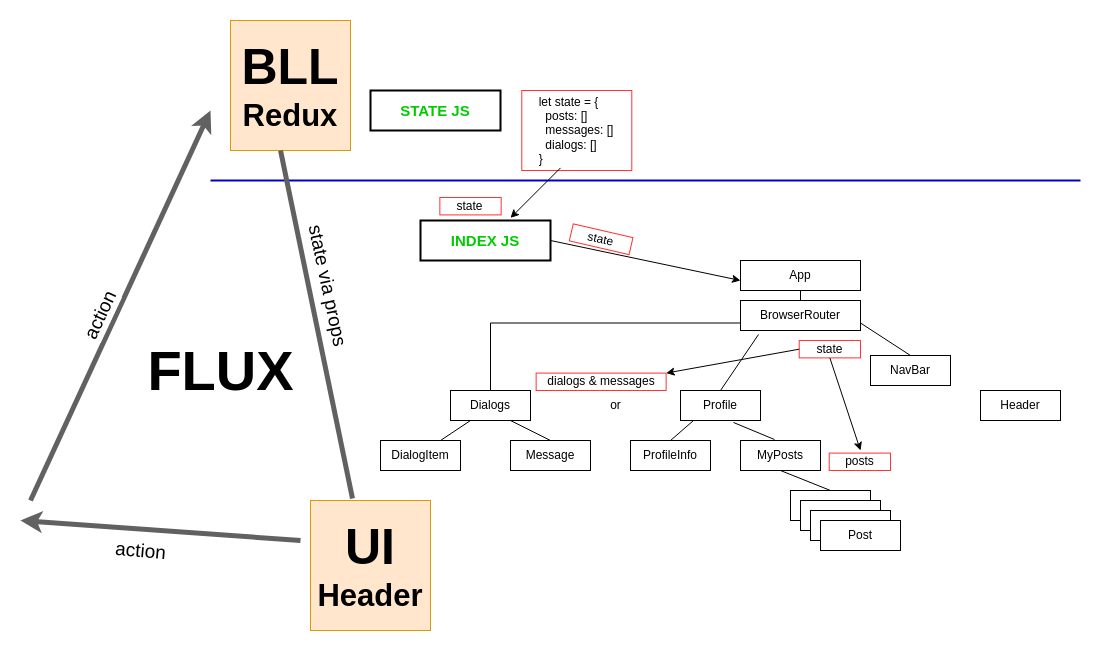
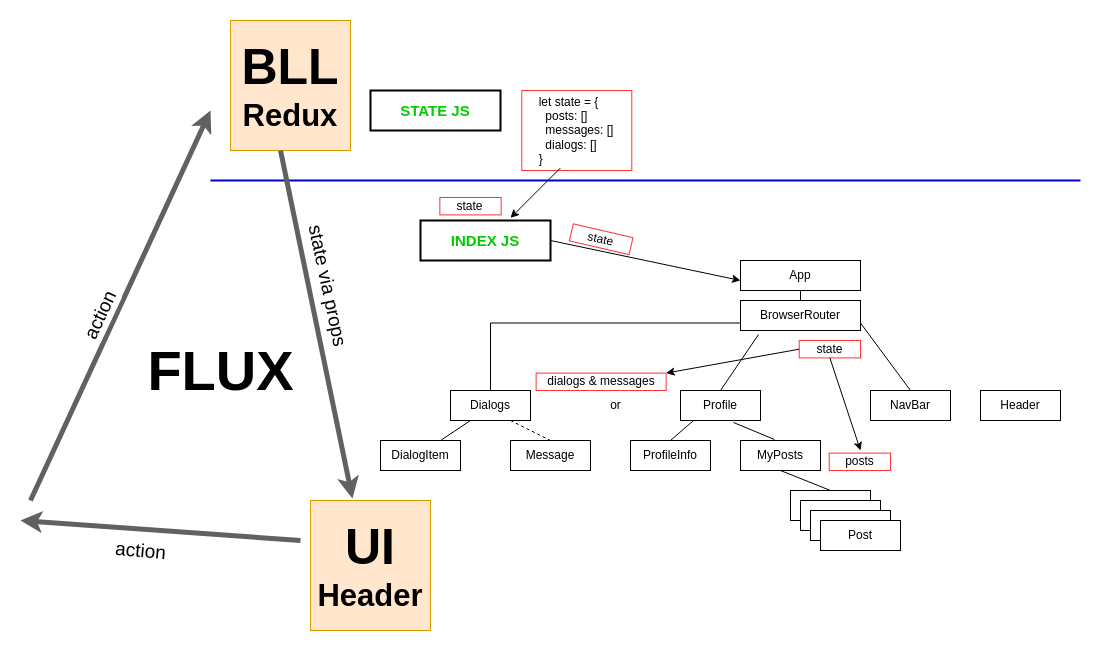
- <mxCell id="24" value="NavBar" style="rounded=0;whiteSpace=wrap;html=1;" parent="1" vertex="1"><mxGeometry x="870" y="355" width="80" height="30" as="geometry" /></mxCell>
+ <mxCell id="24" value="NavBar" style="rounded=0;whiteSpace=wrap;html=1;" parent="1" vertex="1"><mxGeometry x="870" y="390" width="80" height="30" as="geometry" /></mxCell>
- <mxCell id="16" value="" style="endArrow=none;html=1;exitX=0.75;exitY=1;exitDx=0;exitDy=0;entryX=0.5;entryY=0;entryDx=0;entryDy=0;" parent="1" source="7" target="12" edge="1"><mxGeometry width="50" height="50" relative="1" as="geometry"><mxPoint x="580" y="520" as="sourcePoint" /><mxPoint x="630" y="470" as="targetPoint" /></mxGeometry></mxCell>
+ <mxCell id="16" value="" style="endArrow=none;html=1;exitX=0.75;exitY=1;exitDx=0;exitDy=0;entryX=0.5;entryY=0;entryDx=0;entryDy=0;dashed=1;" parent="1" source="7" target="12" edge="1"><mxGeometry width="50" height="50" relative="1" as="geometry"><mxPoint x="580" y="520" as="sourcePoint" /><mxPoint x="630" y="470" as="targetPoint" /></mxGeometry></mxCell>
- <mxCell id="31" value="" style="endArrow=none;html=1;exitX=0.417;exitY=1;exitDx=0;exitDy=0;exitPerimeter=0;entryX=0.35;entryY=-0.015;entryDx=0;entryDy=0;strokeWidth=5;strokeColor=#616161;entryPerimeter=0;" parent="1" source="29" target="30" edge="1"><mxGeometry width="50" height="50" relative="1" as="geometry"><mxPoint x="720" y="500" as="sourcePoint" /><mxPoint x="770" y="450" as="targetPoint" /></mxGeometry></mxCell>
+ <mxCell id="31" value="" style="endArrow=classic;html=1;exitX=0.417;exitY=1;exitDx=0;exitDy=0;exitPerimeter=0;entryX=0.35;entryY=-0.015;entryDx=0;entryDy=0;strokeWidth=5;strokeColor=#616161;entryPerimeter=0;" parent="1" source="29" target="30" edge="1"><mxGeometry width="50" height="50" relative="1" as="geometry"><mxPoint x="720" y="500" as="sourcePoint" /><mxPoint x="770" y="450" as="targetPoint" /></mxGeometry></mxCell>
